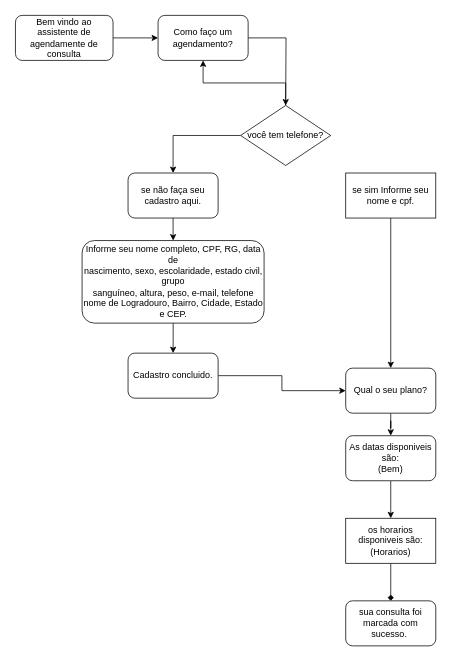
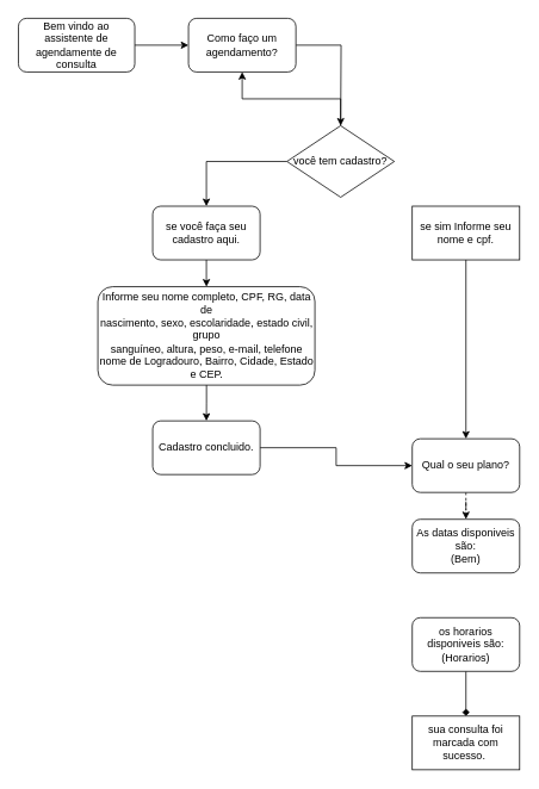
- <mxCell id="8" value="você tem telefone?" style="rhombus;whiteSpace=wrap;html=1;" vertex="1" parent="1"><mxGeometry x="320" y="140" width="120" height="80" as="geometry" /></mxCell>
+ <mxCell id="8" value="você tem cadastro?" style="rhombus;whiteSpace=wrap;html=1;" vertex="1" parent="1"><mxGeometry x="320" y="140" width="120" height="80" as="geometry" /></mxCell>
- <mxCell id="12" value="se não faça seu cadastro aqui." style="rounded=1;whiteSpace=wrap;html=1;" vertex="1" parent="1"><mxGeometry x="170" y="230" width="120" height="60" as="geometry" /></mxCell>
+ <mxCell id="12" value="se você faça seu cadastro aqui." style="rounded=1;whiteSpace=wrap;html=1;" vertex="1" parent="1"><mxGeometry x="170" y="230" width="120" height="60" as="geometry" /></mxCell>
- <mxCell id="15" value="" style="edgeStyle=orthogonalEdgeStyle;rounded=0;orthogonalLoop=1;jettySize=auto;html=1;" edge="1" parent="1" source="16" target="20"><mxGeometry relative="1" as="geometry" /></mxCell>
+ <mxCell id="15" value="" style="edgeStyle=orthogonalEdgeStyle;rounded=0;orthogonalLoop=1;jettySize=auto;html=1;dashed=1;" edge="1" parent="1" source="16" target="20"><mxGeometry relative="1" as="geometry" /></mxCell>
- <mxCell id="19" value="" style="edgeStyle=orthogonalEdgeStyle;rounded=0;orthogonalLoop=1;jettySize=auto;html=1;" edge="1" parent="1" source="20" target="22"><mxGeometry relative="1" as="geometry" /></mxCell>
- <mxCell id="22" value="os horarios disponiveis são:&lt;div&gt;(Horarios)&lt;/div&gt;" style="whiteSpace=wrap;html=1;rounded=0;" vertex="1" parent="1"><mxGeometry x="460" y="690" width="120" height="60" as="geometry" /></mxCell>
+ <mxCell id="22" value="os horarios disponiveis são:&lt;div&gt;(Horarios)&lt;/div&gt;" style="rounded=1;whiteSpace=wrap;html=1;" vertex="1" parent="1"><mxGeometry x="460" y="690" width="120" height="60" as="geometry" /></mxCell>
- <mxCell id="23" value="sua consulta foi marcada com sucesso.&amp;nbsp;" style="rounded=1;whiteSpace=wrap;html=1;" vertex="1" parent="1"><mxGeometry x="460" y="800" width="120" height="60" as="geometry" /></mxCell>
+ <mxCell id="23" value="sua consulta foi marcada com sucesso.&amp;nbsp;" style="whiteSpace=wrap;html=1;rounded=0;" vertex="1" parent="1"><mxGeometry x="460" y="800" width="120" height="60" as="geometry" /></mxCell>
